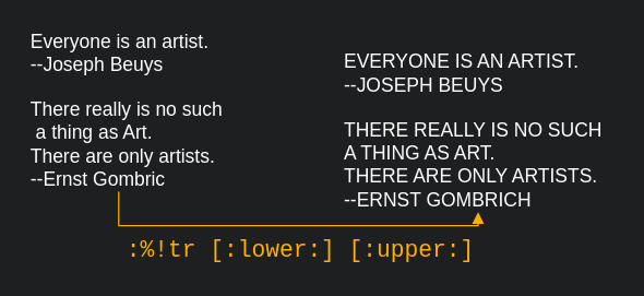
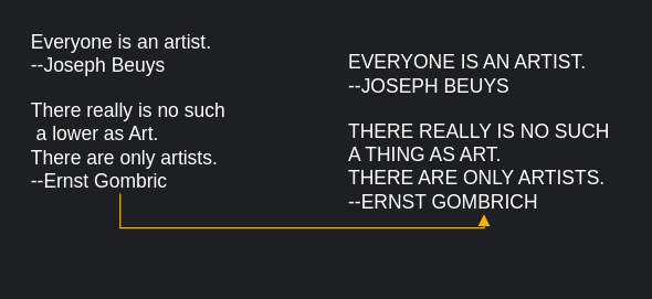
- <mxCell id="4" value="&lt;div style=&quot;font-size: 14px;&quot;&gt;&lt;div style=&quot;font-size: 14px;&quot;&gt;&lt;font color=&quot;#ffffff&quot; style=&quot;font-size: 14px;&quot;&gt;Everyone is an artist.&lt;/font&gt;&lt;/div&gt;&lt;div style=&quot;font-size: 14px;&quot;&gt;&lt;font color=&quot;#ffffff&quot; style=&quot;font-size: 14px;&quot;&gt;--Joseph Beuys&lt;/font&gt;&lt;/div&gt;&lt;div style=&quot;font-size: 14px;&quot;&gt;&lt;font color=&quot;#ffffff&quot; style=&quot;font-size: 14px;&quot;&gt;&lt;br style=&quot;font-size: 14px;&quot;&gt;&lt;/font&gt;&lt;/div&gt;&lt;div style=&quot;font-size: 14px;&quot;&gt;&lt;font color=&quot;#ffffff&quot; style=&quot;font-size: 14px;&quot;&gt;There really is no such&lt;/font&gt;&lt;/div&gt;&lt;div style=&quot;font-size: 14px;&quot;&gt;&lt;font color=&quot;#ffffff&quot; style=&quot;font-size: 14px;&quot;&gt;&amp;nbsp;a thing as Art.&lt;/font&gt;&lt;/div&gt;&lt;div style=&quot;font-size: 14px;&quot;&gt;&lt;font color=&quot;#ffffff&quot; style=&quot;font-size: 14px;&quot;&gt;There are only artists.&lt;/font&gt;&lt;/div&gt;&lt;div style=&quot;font-size: 14px;&quot;&gt;&lt;font color=&quot;#ffffff&quot; style=&quot;font-size: 14px;&quot;&gt;--Ernst Gombric&lt;/font&gt;&lt;/div&gt;&lt;/div&gt;" style="text;html=1;strokeColor=none;fillColor=none;align=left;verticalAlign=middle;whiteSpace=wrap;rounded=0;fontSize=14;spacingTop=2;spacingBottom=2;" parent="1" vertex="1"><mxGeometry x="20" y="20" width="170" height="120" as="geometry" /></mxCell>
+ <mxCell id="4" value="&lt;div style=&quot;font-size: 14px;&quot;&gt;&lt;div style=&quot;font-size: 14px;&quot;&gt;&lt;font color=&quot;#ffffff&quot; style=&quot;font-size: 14px;&quot;&gt;Everyone is an artist.&lt;/font&gt;&lt;/div&gt;&lt;div style=&quot;font-size: 14px;&quot;&gt;&lt;font color=&quot;#ffffff&quot; style=&quot;font-size: 14px;&quot;&gt;--Joseph Beuys&lt;/font&gt;&lt;/div&gt;&lt;div style=&quot;font-size: 14px;&quot;&gt;&lt;font color=&quot;#ffffff&quot; style=&quot;font-size: 14px;&quot;&gt;&lt;br style=&quot;font-size: 14px;&quot;&gt;&lt;/font&gt;&lt;/div&gt;&lt;div style=&quot;font-size: 14px;&quot;&gt;&lt;font color=&quot;#ffffff&quot; style=&quot;font-size: 14px;&quot;&gt;There really is no such&lt;/font&gt;&lt;/div&gt;&lt;div style=&quot;font-size: 14px;&quot;&gt;&lt;font color=&quot;#ffffff&quot; style=&quot;font-size: 14px;&quot;&gt;&amp;nbsp;a lower as Art.&lt;/font&gt;&lt;/div&gt;&lt;div style=&quot;font-size: 14px;&quot;&gt;&lt;font color=&quot;#ffffff&quot; style=&quot;font-size: 14px;&quot;&gt;There are only artists.&lt;/font&gt;&lt;/div&gt;&lt;div style=&quot;font-size: 14px;&quot;&gt;&lt;font color=&quot;#ffffff&quot; style=&quot;font-size: 14px;&quot;&gt;--Ernst Gombric&lt;/font&gt;&lt;/div&gt;&lt;/div&gt;" style="text;html=1;strokeColor=none;fillColor=none;align=left;verticalAlign=middle;whiteSpace=wrap;rounded=0;fontSize=14;spacingTop=2;spacingBottom=2;" parent="1" vertex="1"><mxGeometry x="20" y="20" width="170" height="120" as="geometry" /></mxCell>
- <mxCell id="3" value="&lt;font color=&quot;#ffaf00&quot; style=&quot;font-size: 17px;&quot;&gt;:%!tr [:lower:] [:upper:]&lt;/font&gt;" style="text;html=1;strokeColor=none;fillColor=none;align=center;verticalAlign=middle;whiteSpace=wrap;rounded=0;fontSize=17;spacingBottom=3;fontStyle=0;fontFamily=Courier New;" parent="1" vertex="1"><mxGeometry x="80" y="175" width="280" height="20" as="geometry" /></mxCell>
